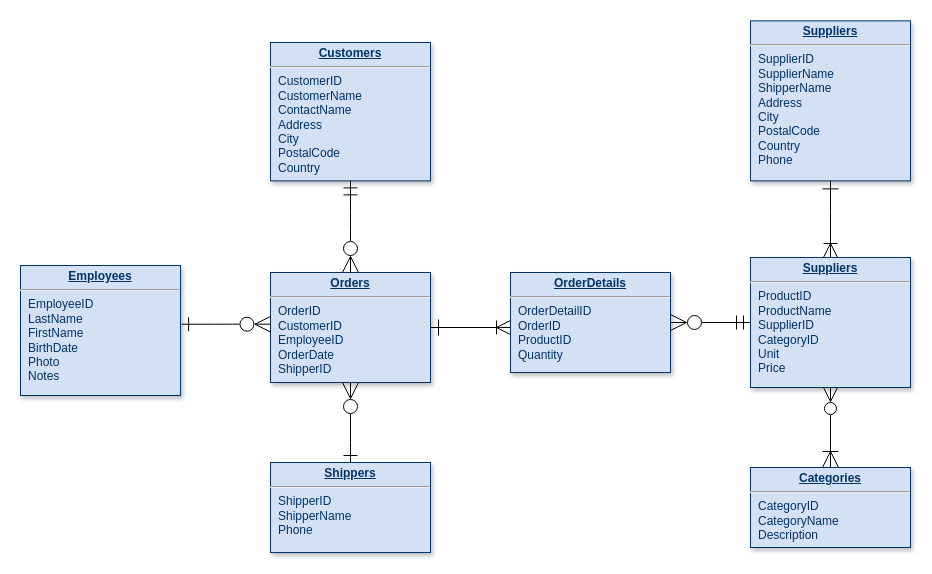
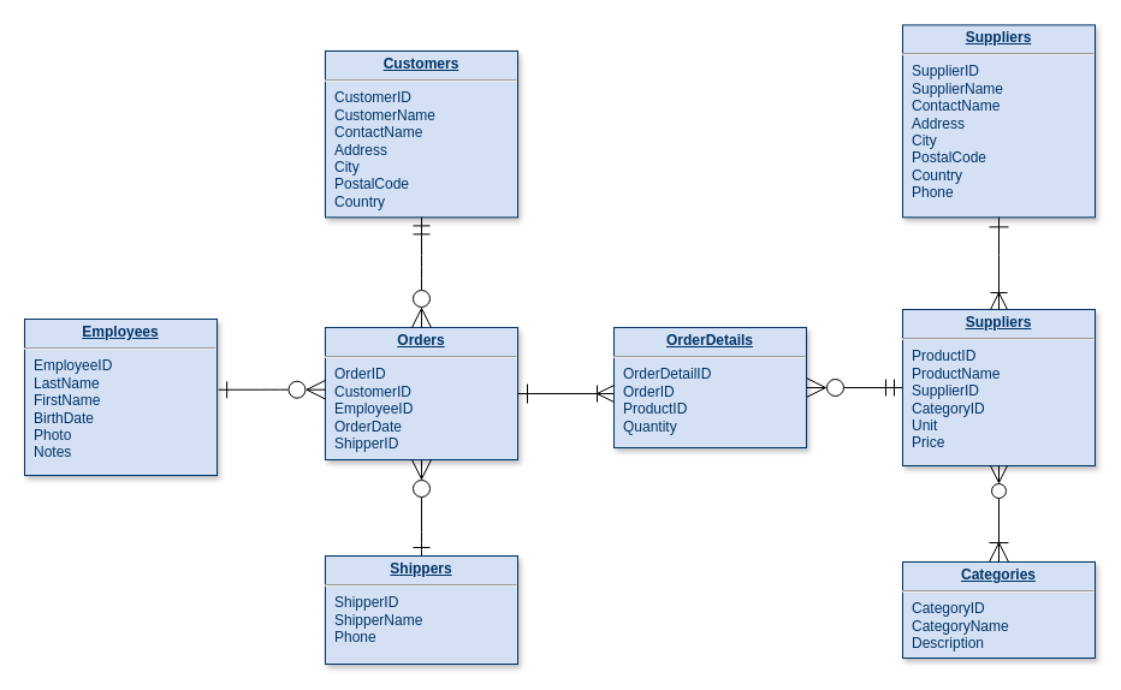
- <mxCell id="9" value="&lt;p style=&quot;margin: 0px ; margin-top: 4px ; text-align: center ; text-decoration: underline&quot;&gt;&lt;b&gt;Suppliers&lt;/b&gt;&lt;/p&gt;&lt;hr&gt;&lt;p style=&quot;margin: 0px ; margin-left: 8px&quot;&gt;SupplierID&lt;/p&gt;&lt;p style=&quot;margin: 0px ; margin-left: 8px&quot;&gt;SupplierName&lt;/p&gt;&lt;p style=&quot;margin: 0px ; margin-left: 8px&quot;&gt;ShipperName&lt;/p&gt;&lt;p style=&quot;margin: 0px ; margin-left: 8px&quot;&gt;Address&lt;/p&gt;&lt;p style=&quot;margin: 0px ; margin-left: 8px&quot;&gt;City&lt;/p&gt;&lt;p style=&quot;margin: 0px ; margin-left: 8px&quot;&gt;PostalCode&lt;/p&gt;&lt;p style=&quot;margin: 0px ; margin-left: 8px&quot;&gt;Country&lt;/p&gt;&lt;p style=&quot;margin: 0px ; margin-left: 8px&quot;&gt;Phone&lt;/p&gt;" style="verticalAlign=top;align=left;overflow=fill;fontSize=12;fontFamily=Helvetica;html=1;strokeColor=#003366;shadow=1;fillColor=#D4E1F5;fontColor=#003366" parent="1" vertex="1"><mxGeometry x="750" y="20.36" width="160" height="160" as="geometry" /></mxCell>
+ <mxCell id="9" value="&lt;p style=&quot;margin: 0px ; margin-top: 4px ; text-align: center ; text-decoration: underline&quot;&gt;&lt;b&gt;Suppliers&lt;/b&gt;&lt;/p&gt;&lt;hr&gt;&lt;p style=&quot;margin: 0px ; margin-left: 8px&quot;&gt;SupplierID&lt;/p&gt;&lt;p style=&quot;margin: 0px ; margin-left: 8px&quot;&gt;SupplierName&lt;/p&gt;&lt;p style=&quot;margin: 0px ; margin-left: 8px&quot;&gt;ContactName&lt;/p&gt;&lt;p style=&quot;margin: 0px ; margin-left: 8px&quot;&gt;Address&lt;/p&gt;&lt;p style=&quot;margin: 0px ; margin-left: 8px&quot;&gt;City&lt;/p&gt;&lt;p style=&quot;margin: 0px ; margin-left: 8px&quot;&gt;PostalCode&lt;/p&gt;&lt;p style=&quot;margin: 0px ; margin-left: 8px&quot;&gt;Country&lt;/p&gt;&lt;p style=&quot;margin: 0px ; margin-left: 8px&quot;&gt;Phone&lt;/p&gt;" style="verticalAlign=top;align=left;overflow=fill;fontSize=12;fontFamily=Helvetica;html=1;strokeColor=#003366;shadow=1;fillColor=#D4E1F5;fontColor=#003366" parent="1" vertex="1"><mxGeometry x="750" y="20.36" width="160" height="160" as="geometry" /></mxCell>
